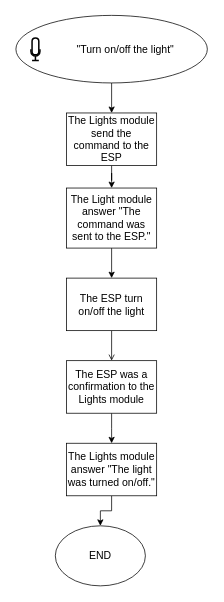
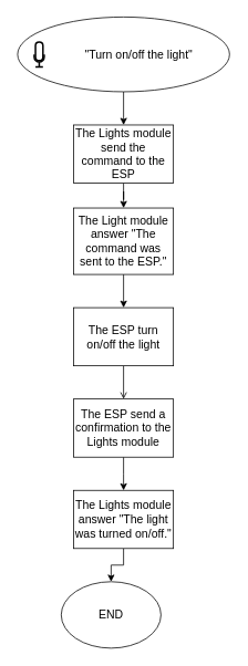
- <mxCell id="11" value="The ESP was a confirmation to the Lights module" style="rounded=0;whiteSpace=wrap;html=1;strokeColor=#000000;fontSize=14;" vertex="1" parent="1"><mxGeometry x="88" y="480" width="120" height="70" as="geometry" /></mxCell>
+ <mxCell id="11" value="The ESP send a confirmation to the Lights module" style="rounded=0;whiteSpace=wrap;html=1;strokeColor=#000000;fontSize=14;" vertex="1" parent="1"><mxGeometry x="88" y="480" width="120" height="70" as="geometry" /></mxCell>
